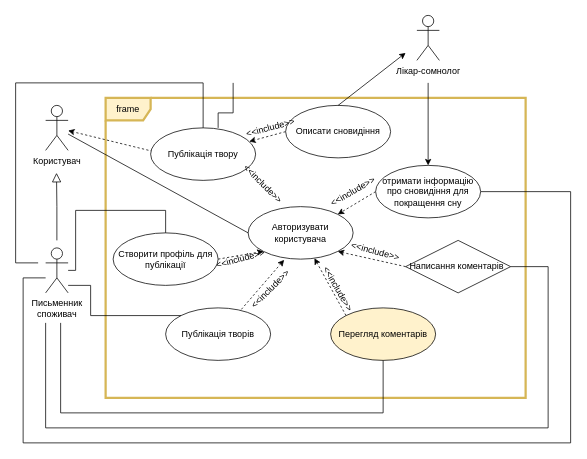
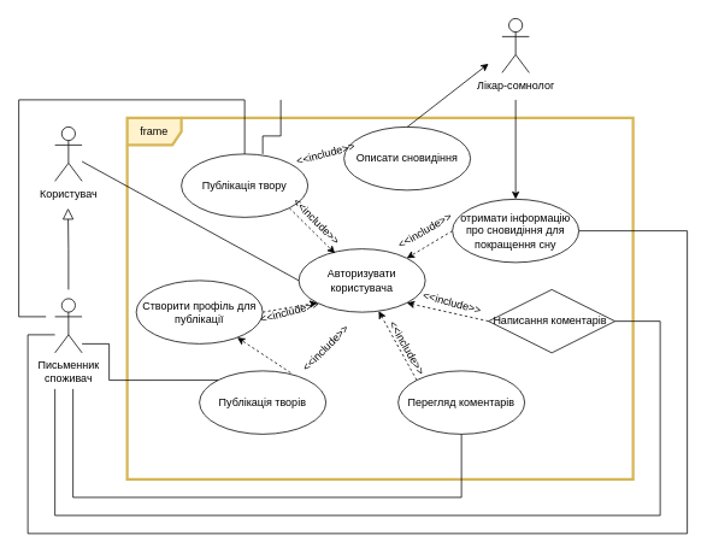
- <mxCell id="24" style="rounded=0;orthogonalLoop=1;jettySize=auto;html=1;exitX=0;exitY=0.5;exitDx=0;exitDy=0;dashed=1;" edge="1" parent="1" source="25" target="8"><mxGeometry relative="1" as="geometry" /></mxCell>
- <mxCell id="6" style="rounded=0;orthogonalLoop=1;jettySize=auto;html=1;exitX=1;exitY=1;exitDx=0;exitDy=0;dashed=1;" edge="1" parent="1" source="8" target="13"><mxGeometry relative="1" as="geometry" /></mxCell>
+ <mxCell id="6" style="rounded=0;orthogonalLoop=1;jettySize=auto;html=1;exitX=1;exitY=1;exitDx=0;exitDy=0;entryX=0.286;entryY=0.071;entryDx=0;entryDy=0;entryPerimeter=0;dashed=1;" edge="1" parent="1" source="8" target="5"><mxGeometry relative="1" as="geometry" /></mxCell>
- <mxCell id="35" value="" style="endArrow=none;html=1;rounded=0;entryX=0.5;entryY=0;entryDx=0;entryDy=0;edgeStyle=orthogonalEdgeStyle;" edge="1" parent="1" source="14" target="17"><mxGeometry width="50" height="50" relative="1" as="geometry"><mxPoint x="100" y="320" as="sourcePoint" /><mxPoint x="150" y="290" as="targetPoint" /><Array as="points"><mxPoint x="100" y="360" /><mxPoint x="100" y="280" /><mxPoint x="220" y="280" /></Array></mxGeometry></mxCell>
- <mxCell id="3" style="rounded=0;orthogonalLoop=1;jettySize=auto;html=1;exitX=0.721;exitY=0.029;exitDx=0;exitDy=0;entryX=0.343;entryY=1.014;entryDx=0;entryDy=0;entryPerimeter=0;dashed=1;exitPerimeter=0;" edge="1" parent="1" source="4" target="5"><mxGeometry relative="1" as="geometry" /></mxCell>
+ <mxCell id="3" style="rounded=0;orthogonalLoop=1;jettySize=auto;html=1;exitX=0.721;exitY=0.029;exitDx=0;exitDy=0;dashed=1;exitPerimeter=0;" edge="1" parent="1" source="4" target="17"><mxGeometry relative="1" as="geometry" /></mxCell>
- <mxCell id="19" value="Перегляд коментарів" style="ellipse;whiteSpace=wrap;html=1;fillColor=#fff2cc;" vertex="1" parent="1"><mxGeometry x="440" y="410" width="140" height="70" as="geometry" /></mxCell>
+ <mxCell id="19" value="Перегляд коментарів" style="ellipse;whiteSpace=wrap;html=1;" vertex="1" parent="1"><mxGeometry x="440" y="410" width="140" height="70" as="geometry" /></mxCell>
